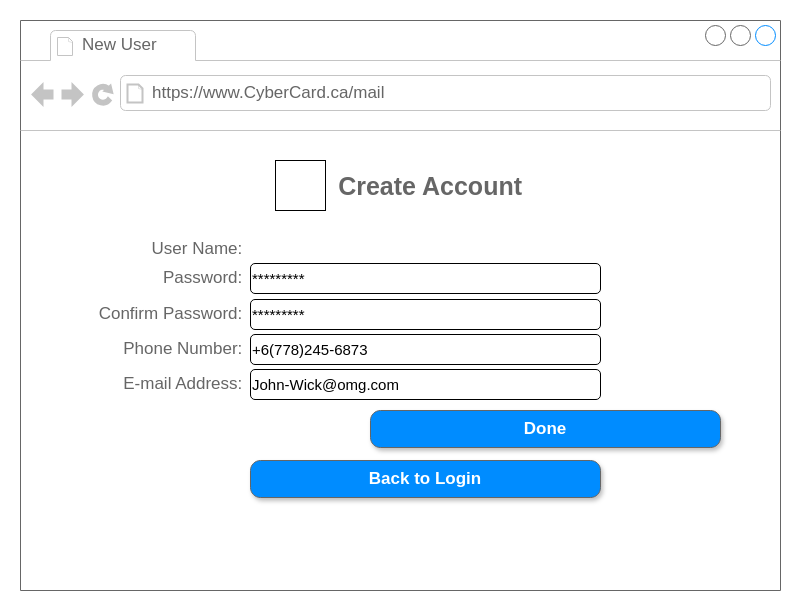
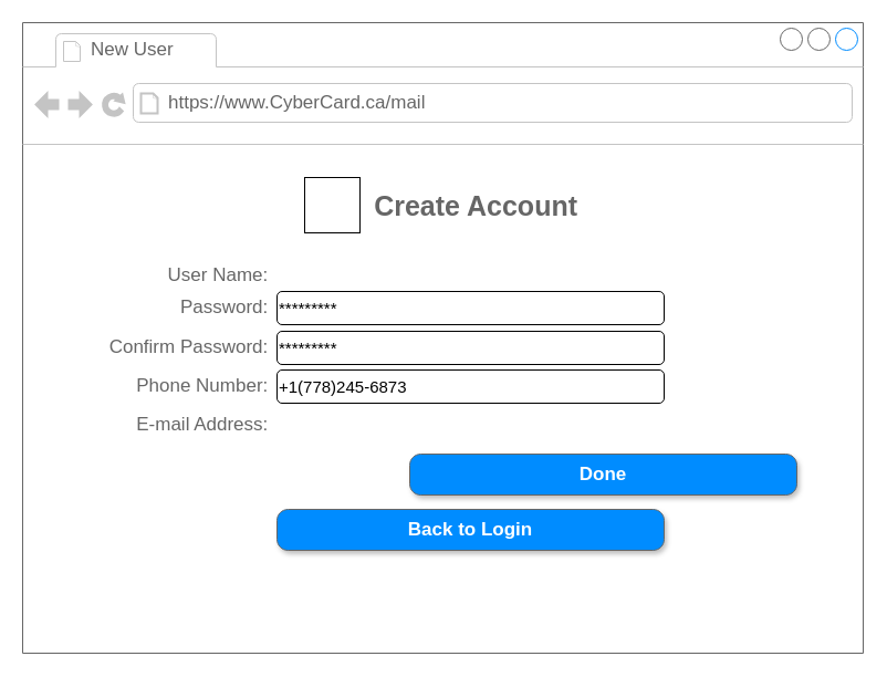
- <mxCell id="14" value="&lt;span style=&quot;font-size: 15px&quot;&gt;+6(778)245-6873&lt;/span&gt;" style="rounded=1;whiteSpace=wrap;html=1;align=left;" vertex="1" parent="2"><mxGeometry x="230" y="314" width="350" height="30" as="geometry" /></mxCell>
+ <mxCell id="14" value="&lt;span style=&quot;font-size: 15px&quot;&gt;+1(778)245-6873&lt;/span&gt;" style="rounded=1;whiteSpace=wrap;html=1;align=left;" vertex="1" parent="2"><mxGeometry x="230" y="314" width="350" height="30" as="geometry" /></mxCell>
- <mxCell id="15" value="&lt;font style=&quot;font-size: 15px&quot;&gt;John-Wick@omg.com&lt;/font&gt;" style="rounded=1;whiteSpace=wrap;html=1;align=left;" vertex="1" parent="2"><mxGeometry x="230" y="349" width="350" height="30" as="geometry" /></mxCell>
